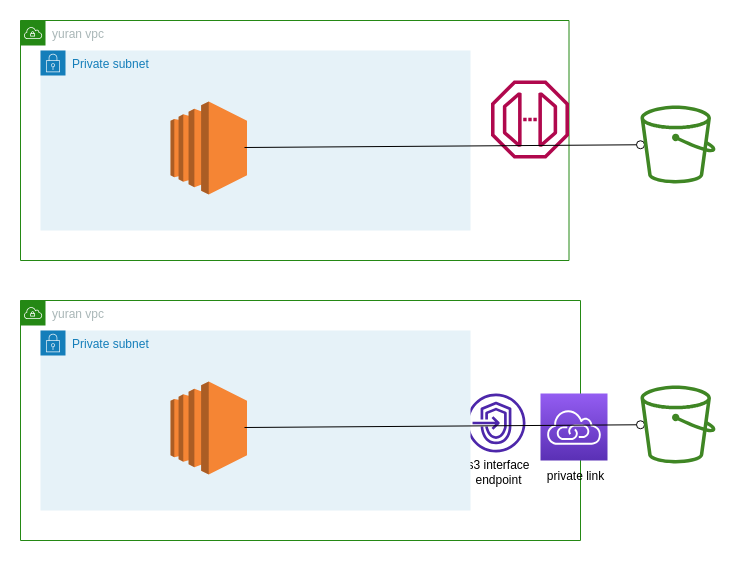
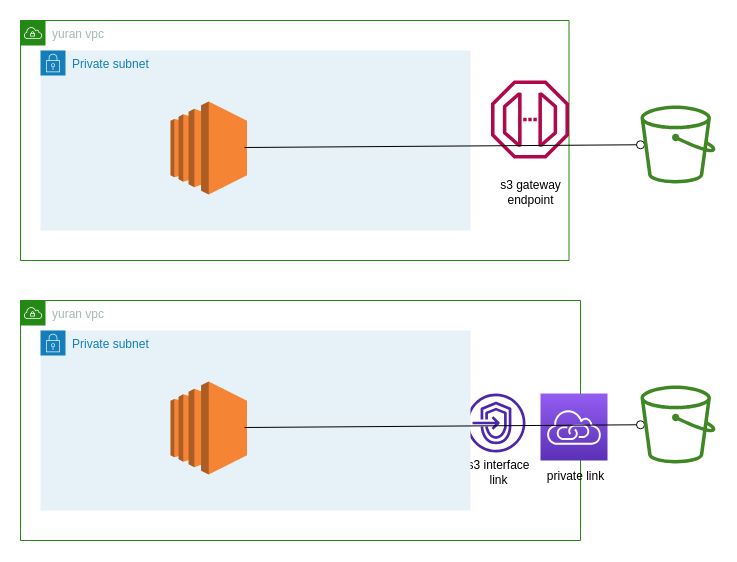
+ <mxCell id="3" value="s3 gateway &lt;br&gt;endpoint" style="text;html=1;align=center;verticalAlign=middle;resizable=0;points=[];autosize=1;strokeColor=none;fillColor=none;" vertex="1" parent="2"><mxGeometry x="469.5" y="152" width="80" height="40" as="geometry" /></mxCell>
- <mxCell id="11" value="s3 interface&lt;br&gt;endpoint" style="text;html=1;align=center;verticalAlign=middle;resizable=0;points=[];autosize=1;strokeColor=none;fillColor=none;" vertex="1" parent="9"><mxGeometry x="432.5" y="152" width="90" height="40" as="geometry" /></mxCell>
+ <mxCell id="11" value="s3 interface&lt;br&gt;link" style="text;html=1;align=center;verticalAlign=middle;resizable=0;points=[];autosize=1;strokeColor=none;fillColor=none;" vertex="1" parent="9"><mxGeometry x="432.5" y="152" width="90" height="40" as="geometry" /></mxCell>
